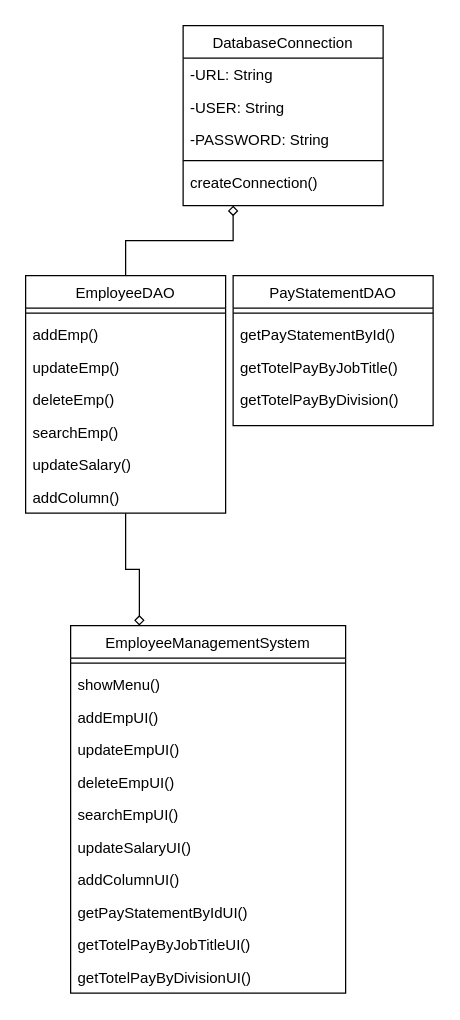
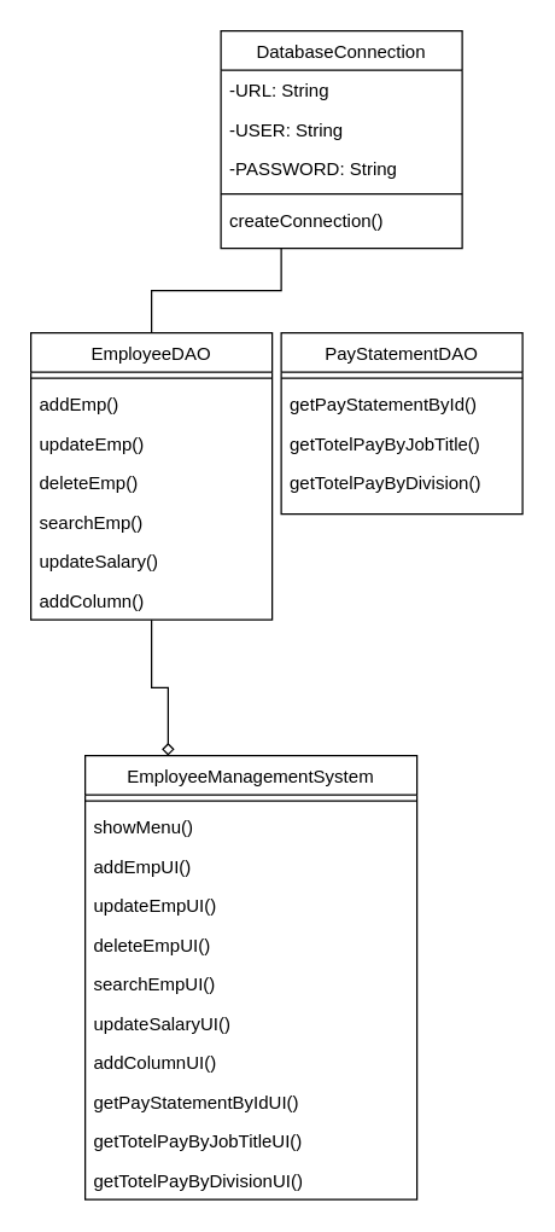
- <mxCell id="3" style="edgeStyle=orthogonalEdgeStyle;rounded=0;orthogonalLoop=1;jettySize=auto;html=1;entryX=0.25;entryY=1;entryDx=0;entryDy=0;endArrow=diamond;endFill=0;startArrow=none;startFill=0;" parent="1" source="4" target="29" edge="1"><mxGeometry relative="1" as="geometry"><mxPoint x="66" y="110" as="targetPoint" /></mxGeometry></mxCell>
+ <mxCell id="3" style="edgeStyle=orthogonalEdgeStyle;rounded=0;orthogonalLoop=1;jettySize=auto;html=1;entryX=0.25;entryY=1;entryDx=0;entryDy=0;endArrow=none;endFill=0;startArrow=none;startFill=0;" parent="1" source="4" target="29" edge="1"><mxGeometry relative="1" as="geometry"><mxPoint x="66" y="110" as="targetPoint" /></mxGeometry></mxCell>
